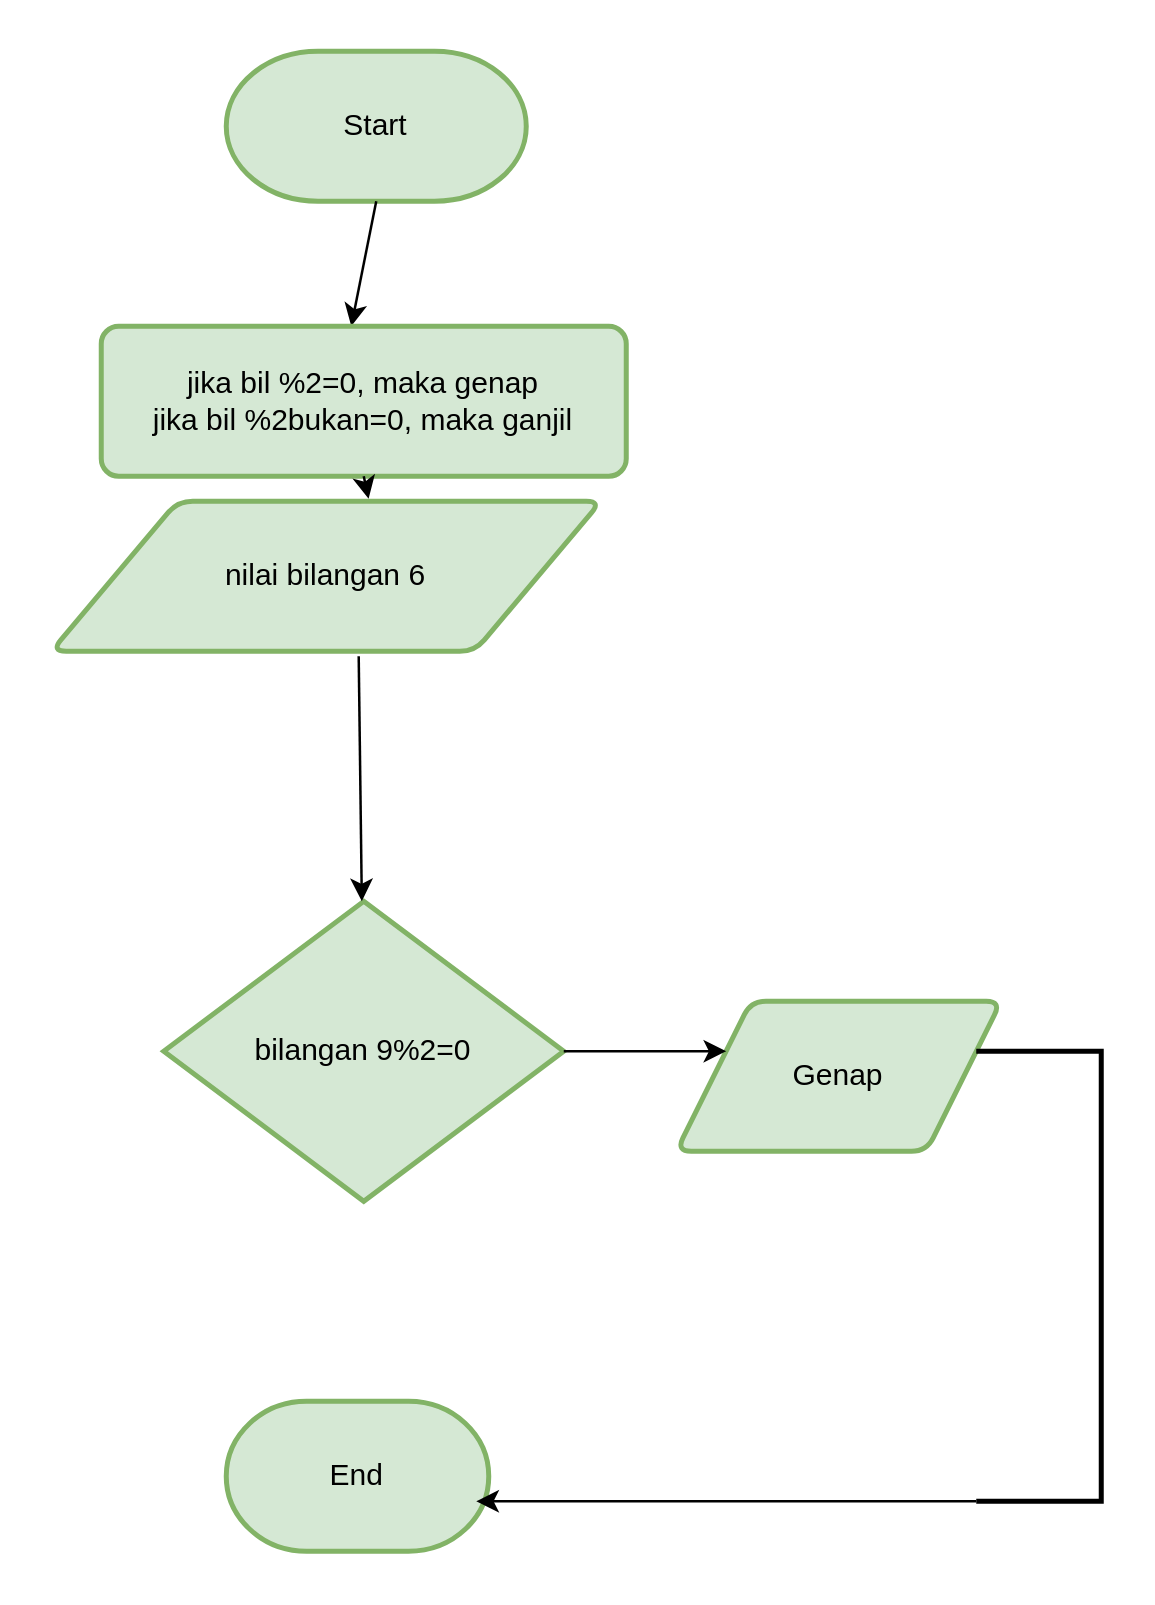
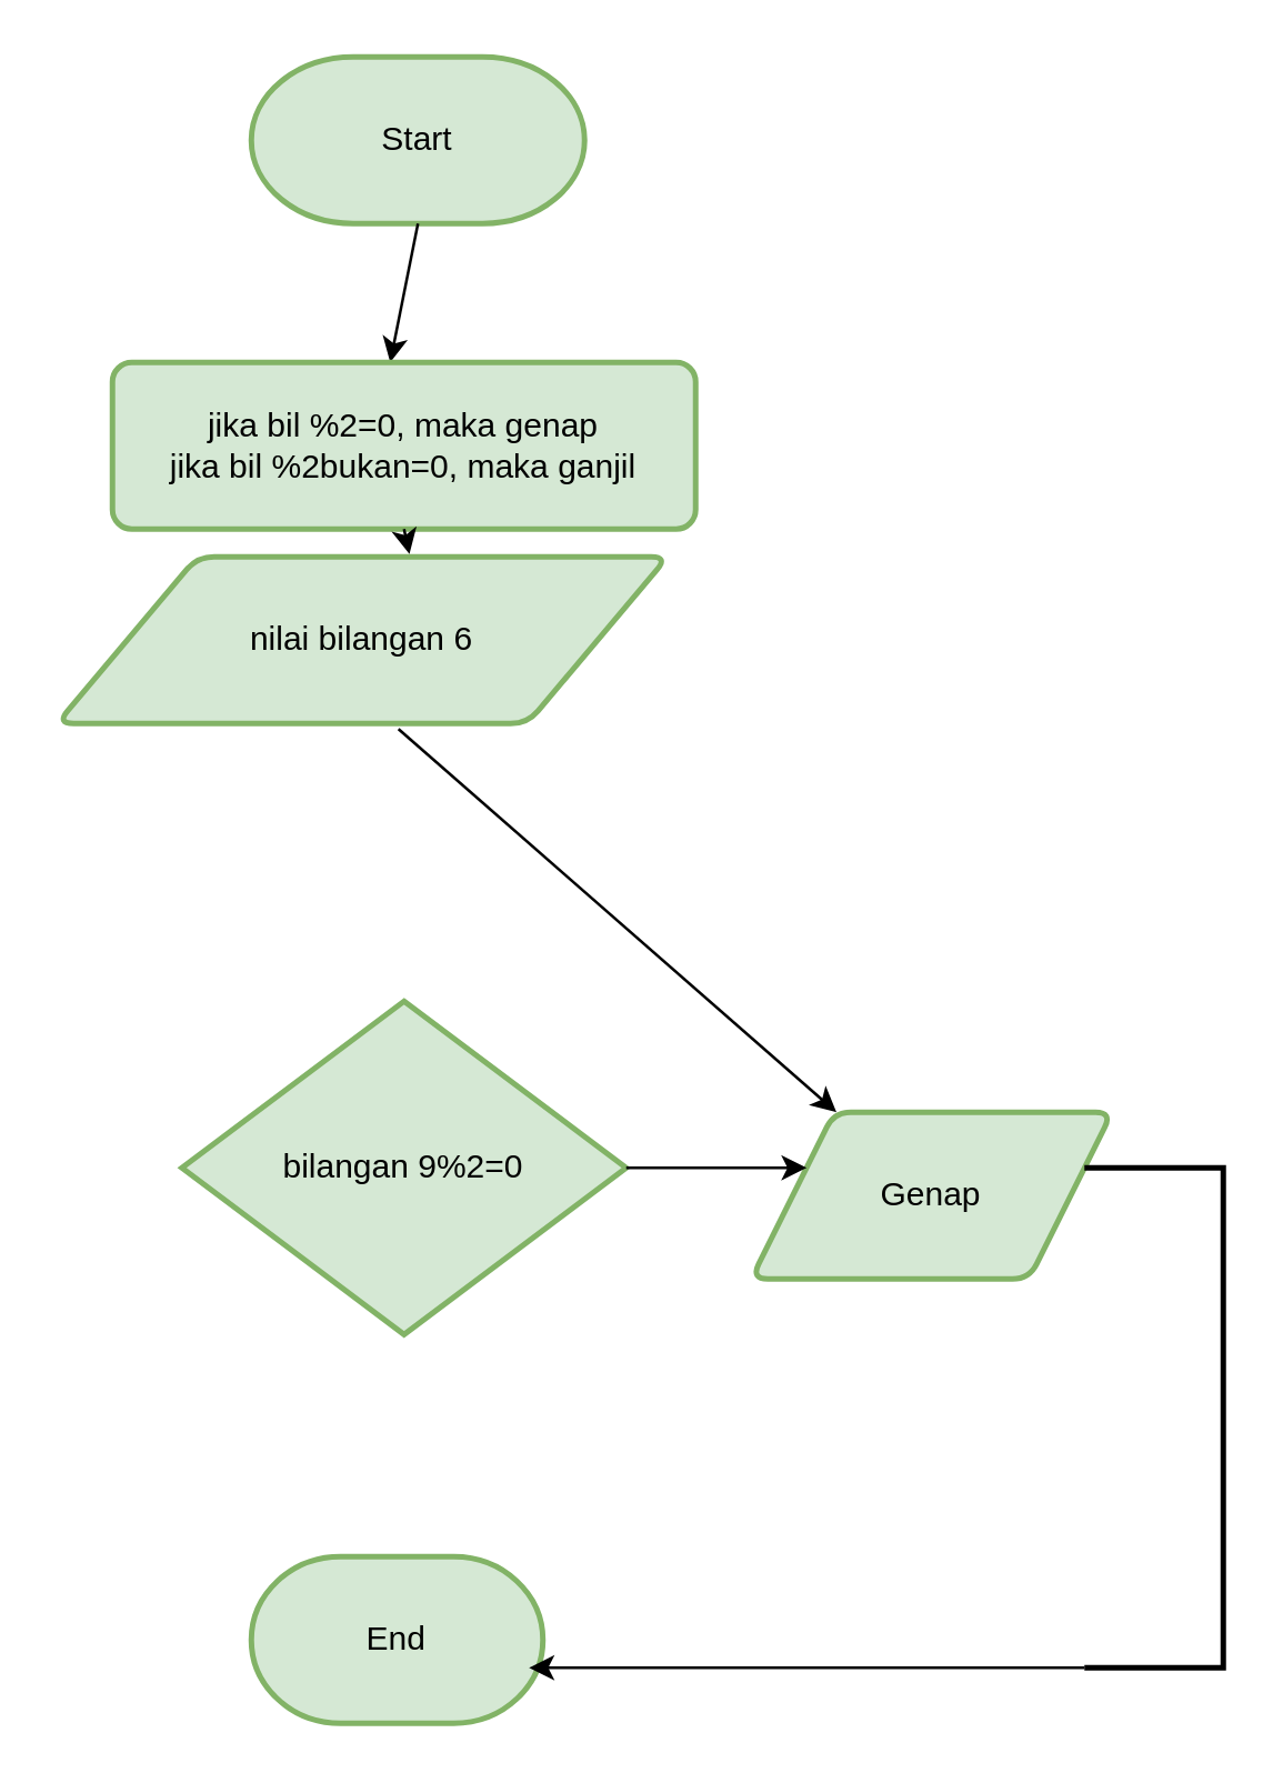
- <mxCell id="10" value="" style="endArrow=classic;html=1;rounded=0;exitX=0.559;exitY=1.033;exitDx=0;exitDy=0;exitPerimeter=0;" edge="1" parent="1" source="8" target="5"><mxGeometry width="50" height="50" relative="1" as="geometry"><mxPoint x="160" y="340" as="sourcePoint" /><mxPoint x="210" y="290" as="targetPoint" /></mxGeometry></mxCell>
+ <mxCell id="10" value="" style="endArrow=classic;html=1;rounded=0;exitX=0.559;exitY=1.033;exitDx=0;exitDy=0;exitPerimeter=0;" edge="1" parent="1" source="8" target="4"><mxGeometry width="50" height="50" relative="1" as="geometry"><mxPoint x="160" y="340" as="sourcePoint" /><mxPoint x="210" y="290" as="targetPoint" /></mxGeometry></mxCell>
